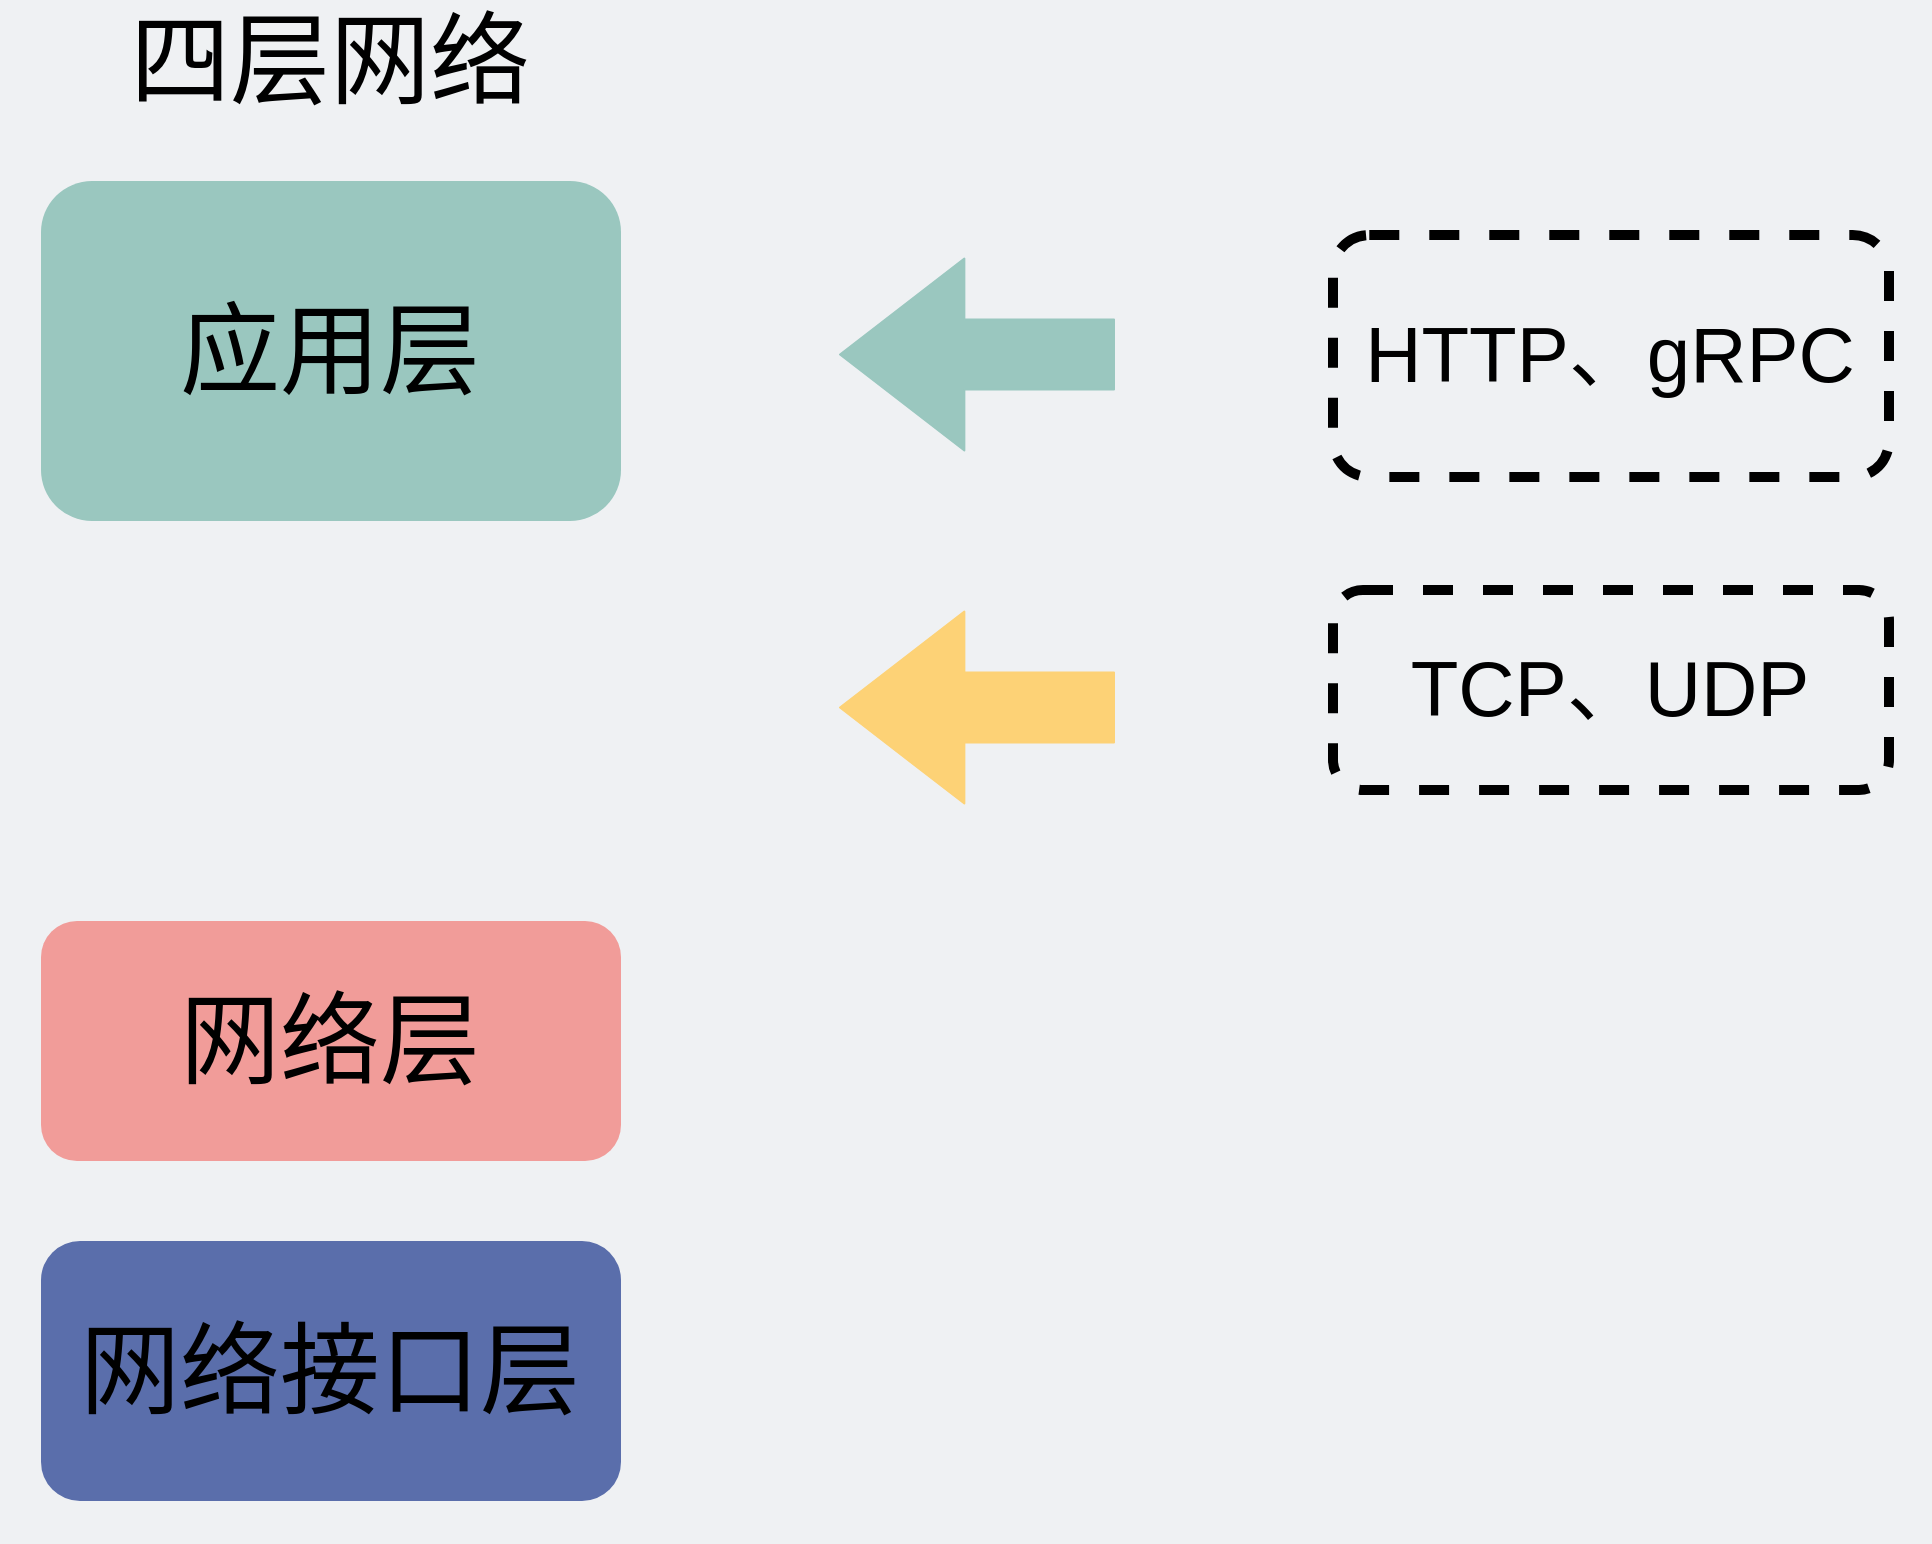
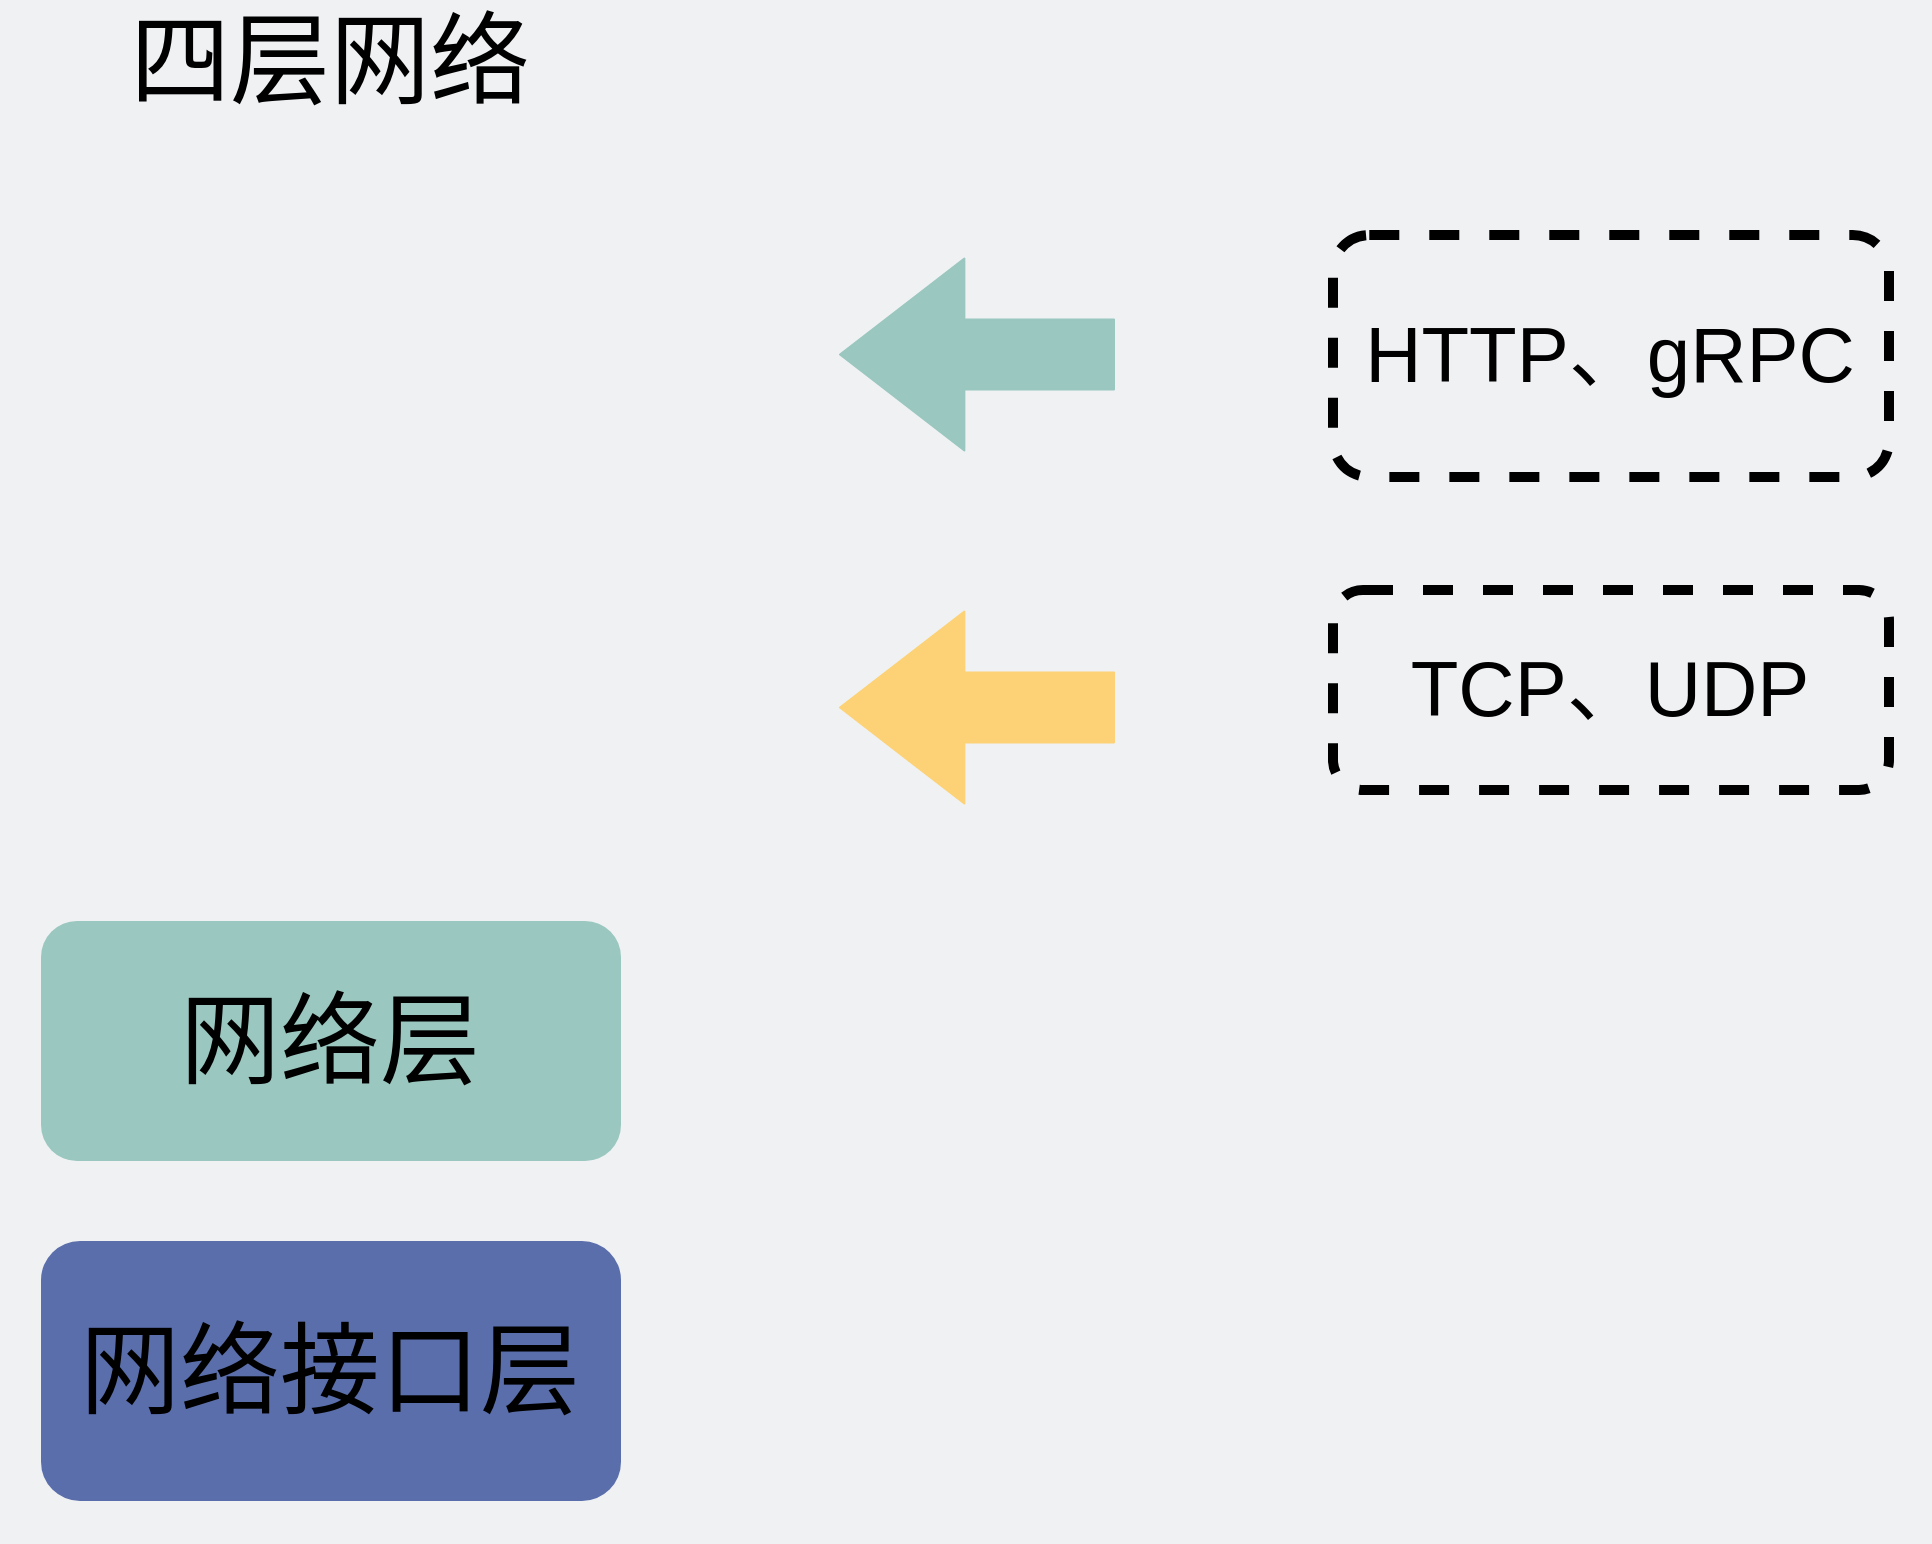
- <mxCell id="3" value="&lt;font style=&quot;font-size: 50px&quot;&gt;应用层&lt;/font&gt;" style="rounded=1;whiteSpace=wrap;html=1;strokeWidth=5;fontColor=none;fillColor=#9AC7BF;strokeColor=none;" parent="1" vertex="1"><mxGeometry x="20" y="90" width="290" height="170" as="geometry" /></mxCell>
- <mxCell id="4" value="&lt;span style=&quot;font-size: 50px&quot;&gt;网络层&lt;/span&gt;" style="rounded=1;whiteSpace=wrap;html=1;strokeWidth=5;fontColor=none;fillColor=#F19C99;strokeColor=none;" parent="1" vertex="1"><mxGeometry x="20" y="460" width="290" height="120" as="geometry" /></mxCell>
+ <mxCell id="4" value="&lt;span style=&quot;font-size: 50px&quot;&gt;网络层&lt;/span&gt;" style="rounded=1;whiteSpace=wrap;html=1;strokeWidth=5;fontColor=none;fillColor=#9ac7bf;strokeColor=none;" parent="1" vertex="1"><mxGeometry x="20" y="460" width="290" height="120" as="geometry" /></mxCell>
